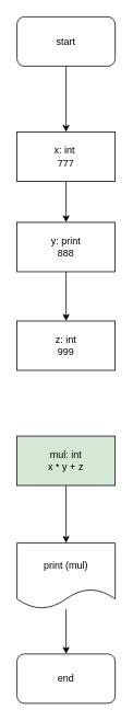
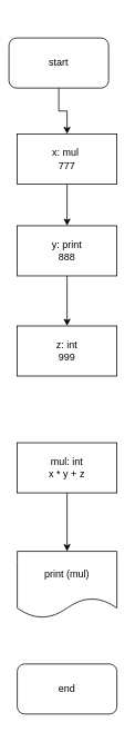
- <mxCell id="3" value="start" style="rounded=1;whiteSpace=wrap;html=1;" parent="1" vertex="1"><mxGeometry x="20" y="20" width="120" height="60" as="geometry" /></mxCell>
+ <mxCell id="3" value="start" style="rounded=1;whiteSpace=wrap;html=1;" parent="1" vertex="1"><mxGeometry x="10" y="45" width="120" height="60" as="geometry" /></mxCell>
- <mxCell id="6" value="x: int&amp;nbsp;&lt;div&gt;777&lt;/div&gt;" style="rounded=0;whiteSpace=wrap;html=1;" parent="1" vertex="1"><mxGeometry x="20" y="160" width="120" height="60" as="geometry" /></mxCell>
+ <mxCell id="6" value="x: mul&amp;nbsp;&lt;div&gt;777&lt;/div&gt;" style="rounded=0;whiteSpace=wrap;html=1;" parent="1" vertex="1"><mxGeometry x="20" y="160" width="120" height="60" as="geometry" /></mxCell>
- <mxCell id="11" value="mul: int&lt;div&gt;x * y + z&lt;/div&gt;" style="whiteSpace=wrap;html=1;rounded=0;fillColor=#d5e8d4;" parent="1" vertex="1"><mxGeometry x="20" y="530" width="120" height="60" as="geometry" /></mxCell>
+ <mxCell id="11" value="mul: int&lt;div&gt;x * y + z&lt;/div&gt;" style="whiteSpace=wrap;html=1;rounded=0;" parent="1" vertex="1"><mxGeometry x="20" y="530" width="120" height="60" as="geometry" /></mxCell>
- <mxCell id="12" value="" style="edgeStyle=orthogonalEdgeStyle;rounded=0;orthogonalLoop=1;jettySize=auto;html=1;" parent="1" source="13" target="4" edge="1"><mxGeometry relative="1" as="geometry" /></mxCell>
